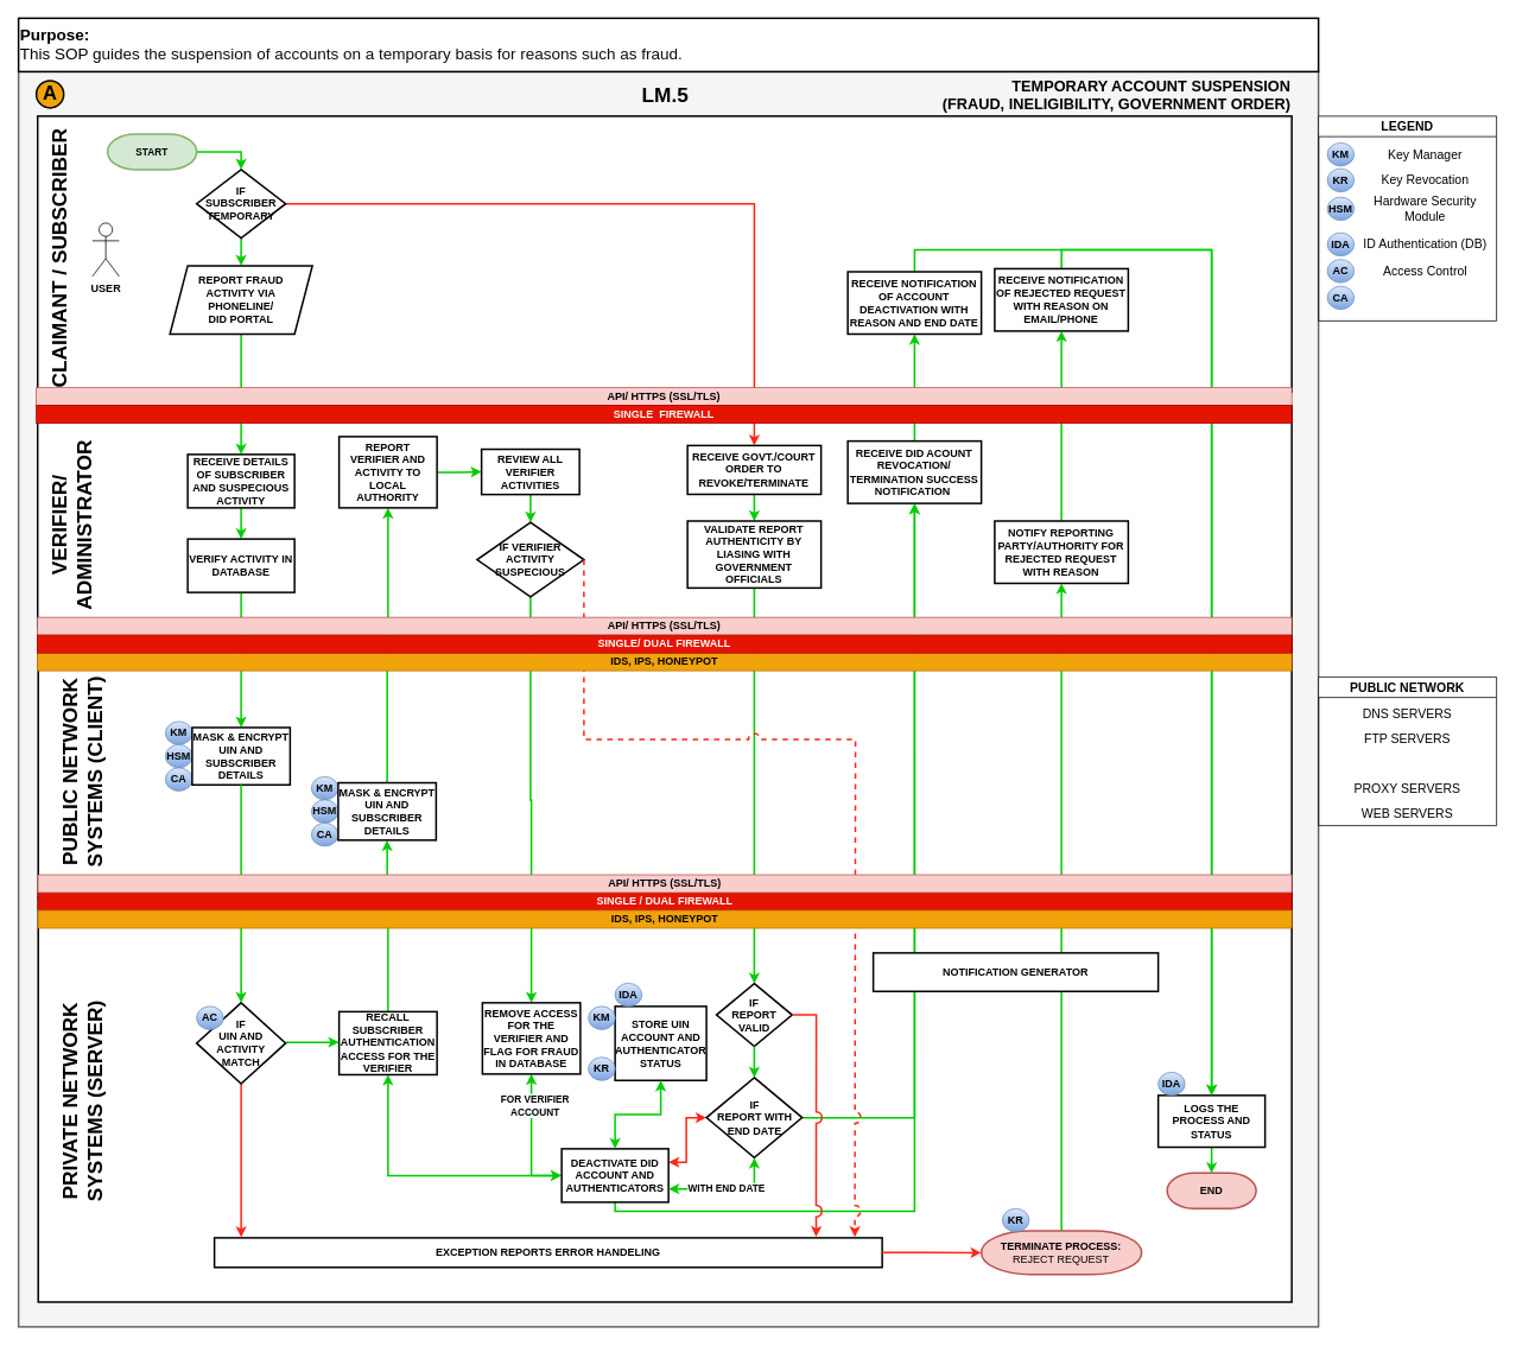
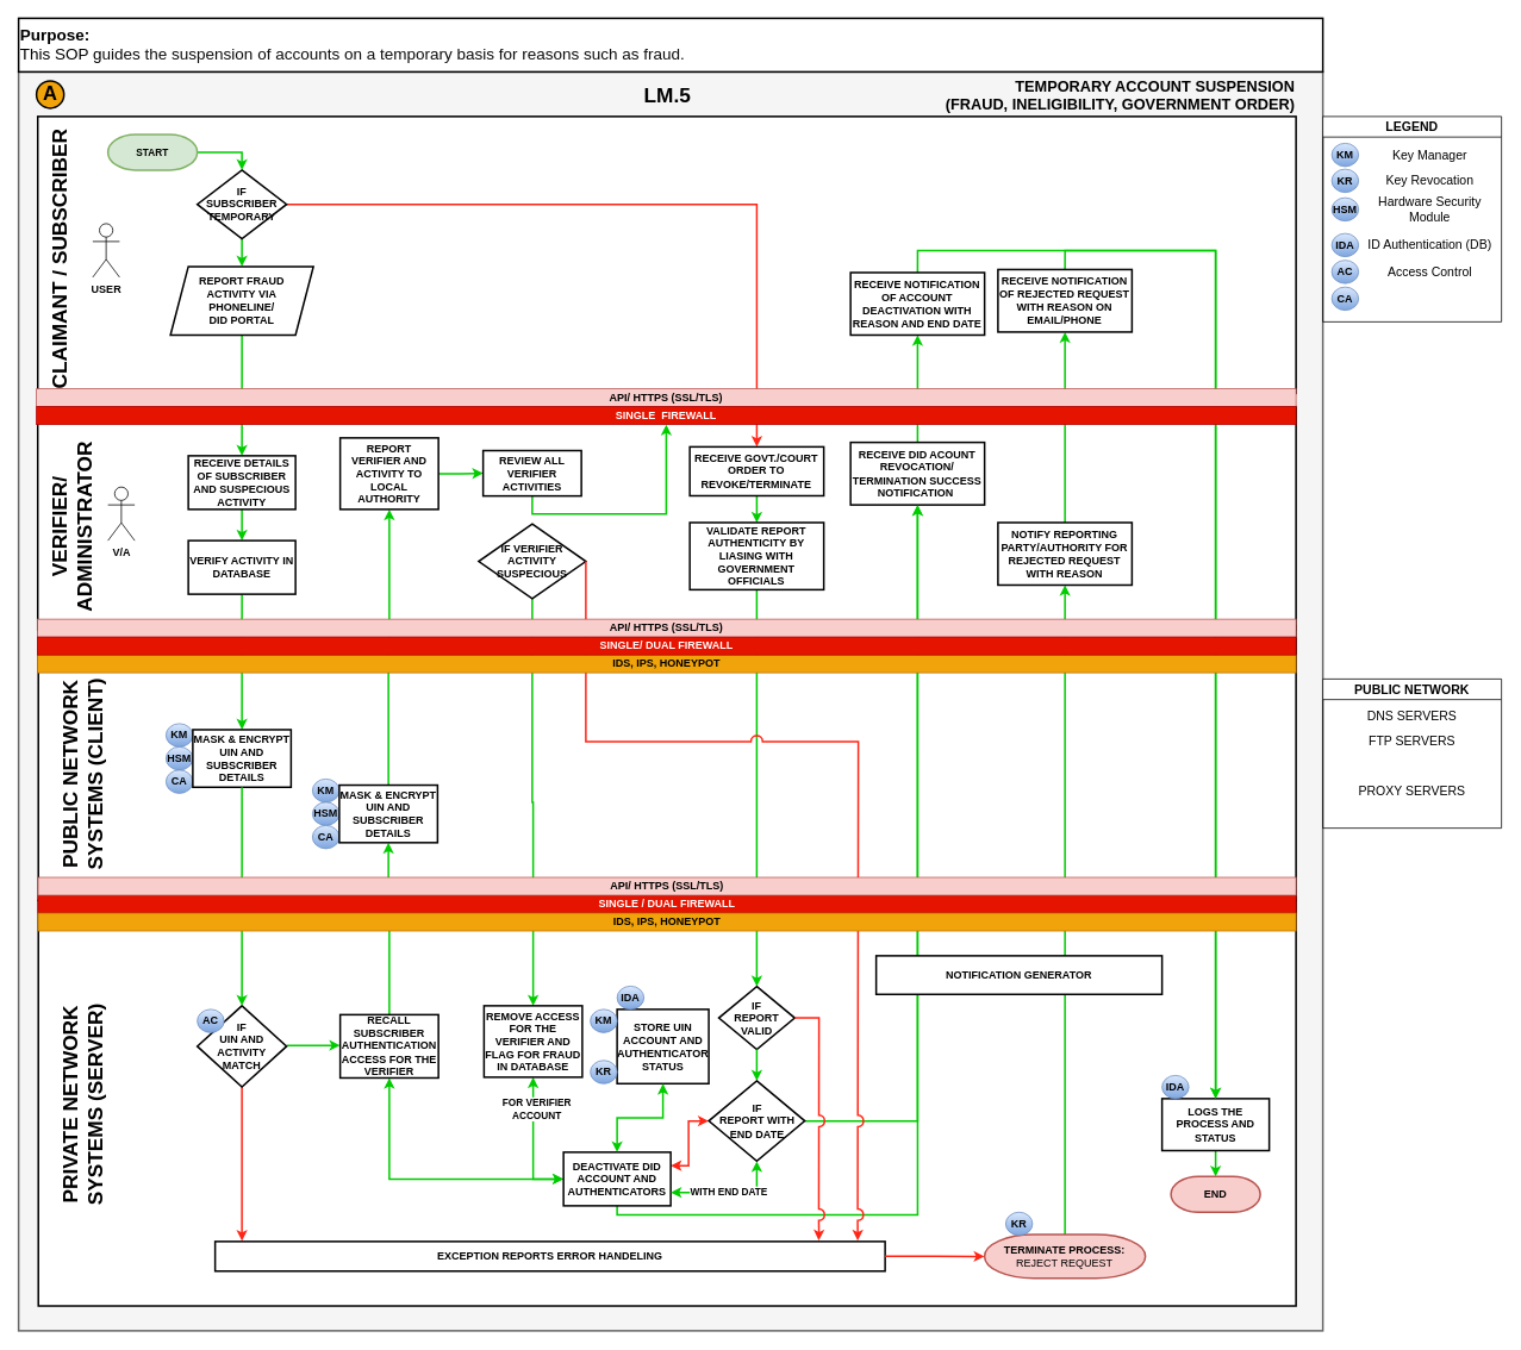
- <mxCell id="61" style="edgeStyle=orthogonalEdgeStyle;rounded=0;orthogonalLoop=1;jettySize=auto;html=1;exitX=0.5;exitY=1;exitDx=0;exitDy=0;entryX=0.5;entryY=0;entryDx=0;entryDy=0;strokeColor=#00CC00;startArrow=none;startFill=0;strokeWidth=2;fontStyle=1;" parent="1" source="62" target="64" edge="1"><mxGeometry relative="1" as="geometry" /></mxCell>
+ <mxCell id="61" style="edgeStyle=orthogonalEdgeStyle;rounded=0;orthogonalLoop=1;jettySize=auto;html=1;exitX=0.5;exitY=1;exitDx=0;exitDy=0;strokeColor=#00CC00;startArrow=none;startFill=0;strokeWidth=2;fontStyle=1;" parent="1" source="62" target="92" edge="1"><mxGeometry relative="1" as="geometry" /></mxCell>
+ <mxCell id="36" value="V/A" style="shape=umlActor;verticalLabelPosition=bottom;verticalAlign=top;html=1;outlineConnect=0;fontStyle=1" parent="1" vertex="1"><mxGeometry x="120" y="545" width="30" height="60" as="geometry" /></mxCell>
- <mxCell id="101" style="edgeStyle=orthogonalEdgeStyle;rounded=0;orthogonalLoop=1;jettySize=auto;html=1;exitX=1;exitY=0.5;exitDx=0;exitDy=0;entryX=0.959;entryY=-0.03;entryDx=0;entryDy=0;entryPerimeter=0;strokeColor=#FF2617;startArrow=none;startFill=0;strokeWidth=2;fontStyle=1;jumpStyle=arc;jumpSize=11;dashed=1;" parent="1" source="64" target="93" edge="1"><mxGeometry relative="1" as="geometry"><Array as="points"><mxPoint x="655" y="830" /><mxPoint x="960" y="830" /><mxPoint x="960" y="1320" /><mxPoint x="959" y="1320" /></Array></mxGeometry></mxCell>
+ <mxCell id="101" style="edgeStyle=orthogonalEdgeStyle;rounded=0;orthogonalLoop=1;jettySize=auto;html=1;exitX=1;exitY=0.5;exitDx=0;exitDy=0;entryX=0.959;entryY=-0.03;entryDx=0;entryDy=0;entryPerimeter=0;strokeColor=#FF2617;startArrow=none;startFill=0;strokeWidth=2;fontStyle=1;jumpStyle=arc;jumpSize=11;" parent="1" source="64" target="93" edge="1"><mxGeometry relative="1" as="geometry"><Array as="points"><mxPoint x="655" y="830" /><mxPoint x="960" y="830" /><mxPoint x="960" y="1320" /><mxPoint x="959" y="1320" /></Array></mxGeometry></mxCell>
- <mxCell id="27" value="WEB SERVERS" style="text;html=1;strokeColor=none;fillColor=none;align=center;verticalAlign=middle;whiteSpace=wrap;rounded=0;fontSize=14;" parent="23" vertex="1"><mxGeometry y="139" width="200" height="28" as="geometry" /></mxCell>
